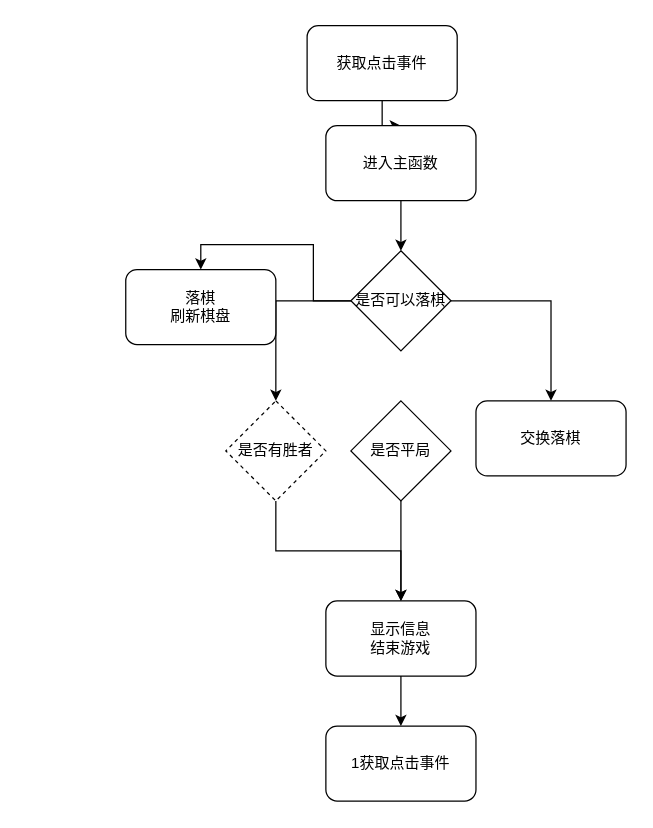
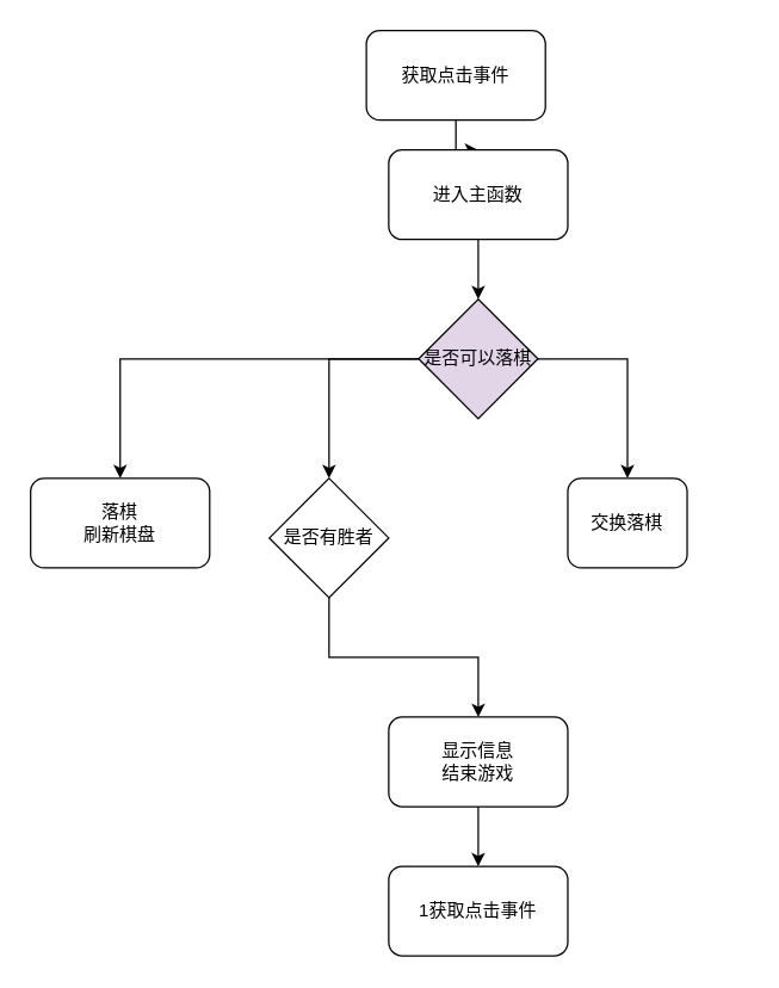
- <mxCell id="9" value="是否可以落棋" style="rhombus;whiteSpace=wrap;html=1;" parent="1" vertex="1"><mxGeometry x="280" y="200" width="80" height="80" as="geometry" /></mxCell>
+ <mxCell id="9" value="是否可以落棋" style="rhombus;whiteSpace=wrap;html=1;fillColor=#e1d5e7;" parent="1" vertex="1"><mxGeometry x="280" y="200" width="80" height="80" as="geometry" /></mxCell>
- <mxCell id="18" value="落棋&lt;br&gt;刷新棋盘" style="rounded=1;whiteSpace=wrap;html=1;" parent="1" vertex="1"><mxGeometry x="100" y="215" width="120" height="60" as="geometry" /></mxCell>
+ <mxCell id="18" value="落棋&lt;br&gt;刷新棋盘" style="rounded=1;whiteSpace=wrap;html=1;" parent="1" vertex="1"><mxGeometry x="20" y="320" width="120" height="60" as="geometry" /></mxCell>
- <mxCell id="14" value="交换落棋" style="rounded=1;whiteSpace=wrap;html=1;" parent="1" vertex="1"><mxGeometry x="380" y="320" width="120" height="60" as="geometry" /></mxCell>
+ <mxCell id="14" value="交换落棋" style="rounded=1;whiteSpace=wrap;html=1;" parent="1" vertex="1"><mxGeometry x="380" y="320" width="80" height="60" as="geometry" /></mxCell>
- <mxCell id="11" value="是否有胜者" style="rhombus;whiteSpace=wrap;html=1;dashed=1;" parent="1" vertex="1"><mxGeometry x="180" y="320" width="80" height="80" as="geometry" /></mxCell>
+ <mxCell id="11" value="是否有胜者" style="rhombus;whiteSpace=wrap;html=1;" parent="1" vertex="1"><mxGeometry x="180" y="320" width="80" height="80" as="geometry" /></mxCell>
- <mxCell id="13" value="是否平局" style="rhombus;whiteSpace=wrap;html=1;" parent="1" vertex="1"><mxGeometry x="280" y="320" width="80" height="80" as="geometry" /></mxCell>
- <mxCell id="12" style="edgeStyle=orthogonalEdgeStyle;rounded=0;orthogonalLoop=1;jettySize=auto;html=1;exitX=0.5;exitY=1;exitDx=0;exitDy=0;entryX=0.5;entryY=0;entryDx=0;entryDy=0;" parent="1" source="13" target="16" edge="1"><mxGeometry relative="1" as="geometry"><mxPoint x="270" y="520" as="targetPoint" /></mxGeometry></mxCell>
